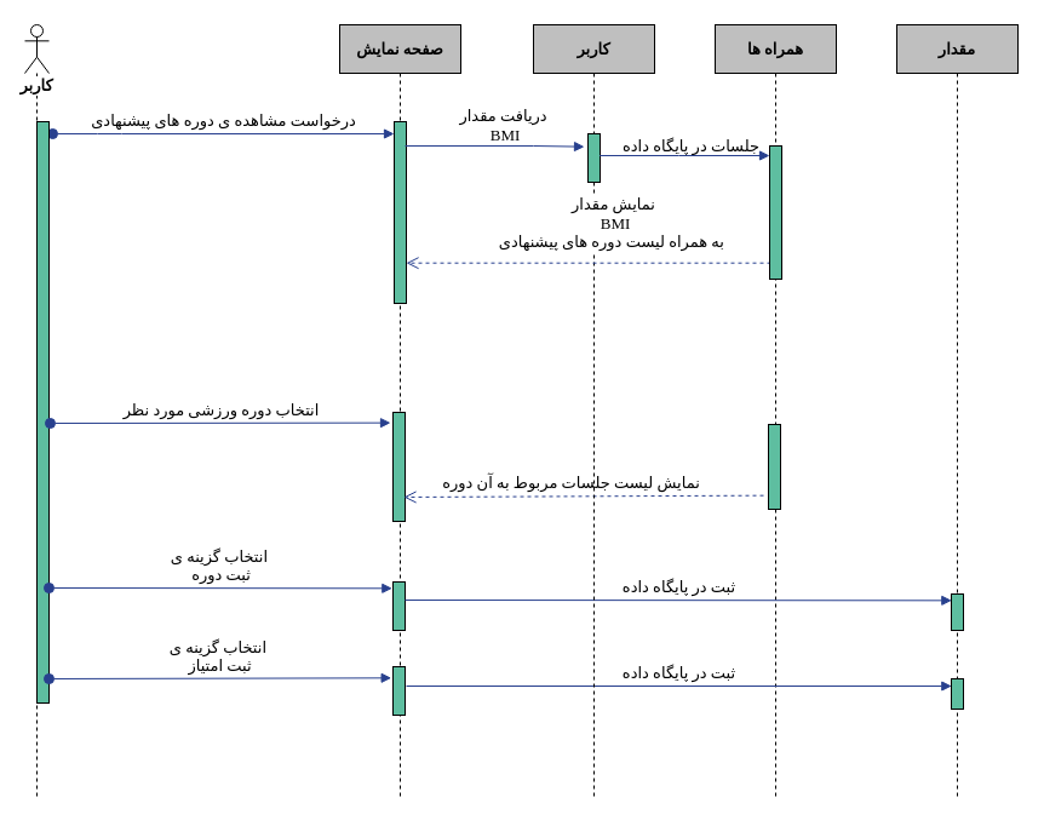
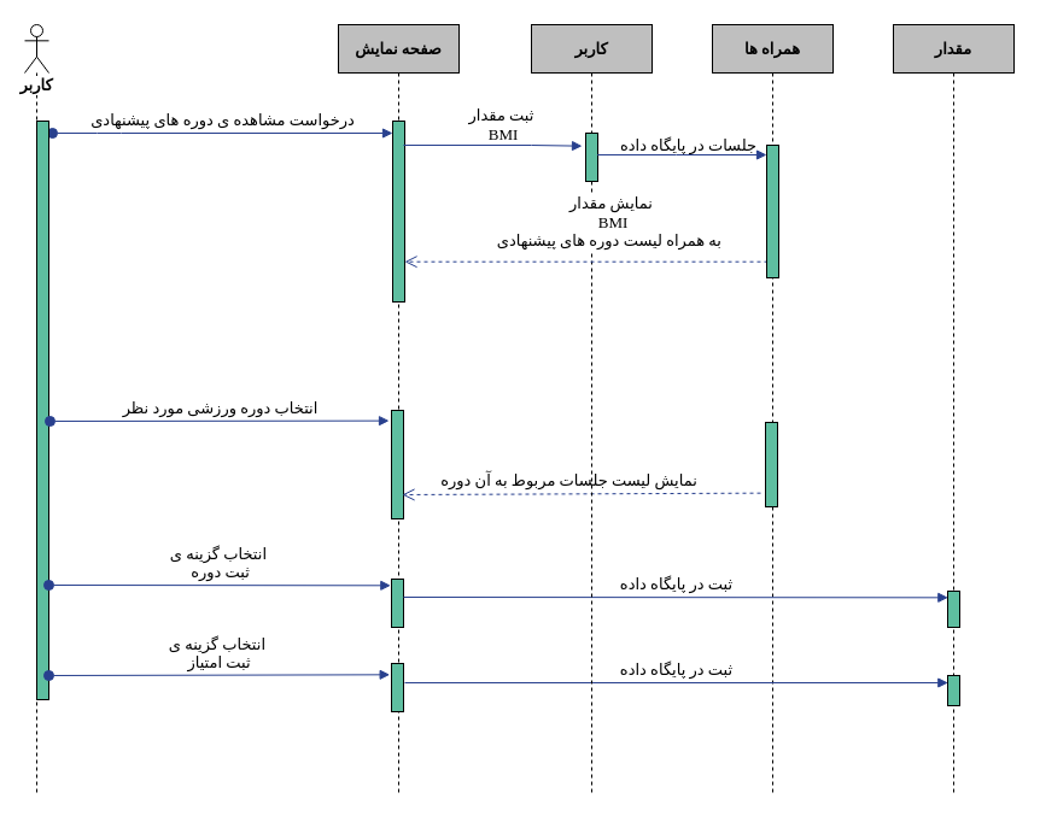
- <mxCell id="27" value="&lt;font face=&quot;B Zar&quot; style=&quot;font-size: 13px&quot;&gt;دریافت مقدار&lt;br&gt;&amp;nbsp;BMI&lt;/font&gt;" style="text;html=1;align=center;verticalAlign=middle;resizable=0;points=[];autosize=1;strokeColor=none;" vertex="1" parent="1"><mxGeometry x="380" y="83" width="70" height="40" as="geometry" /></mxCell>
+ <mxCell id="27" value="&lt;font face=&quot;B Zar&quot; style=&quot;font-size: 13px&quot;&gt;ثبت مقدار&lt;br&gt;&amp;nbsp;BMI&lt;/font&gt;" style="text;html=1;align=center;verticalAlign=middle;resizable=0;points=[];autosize=1;strokeColor=none;" vertex="1" parent="1"><mxGeometry x="380" y="83" width="70" height="40" as="geometry" /></mxCell>
